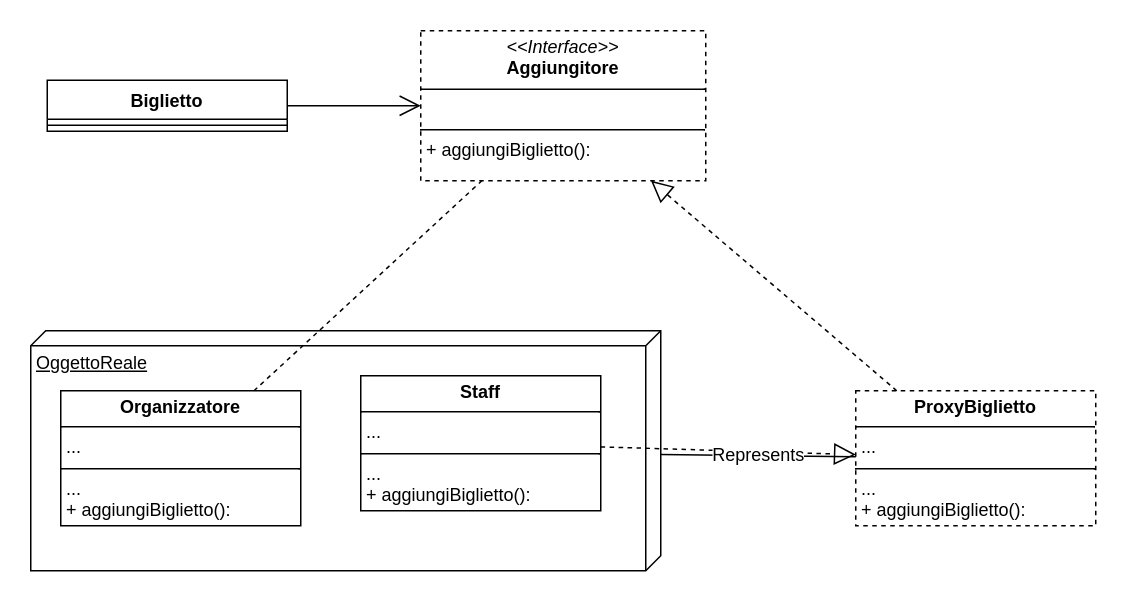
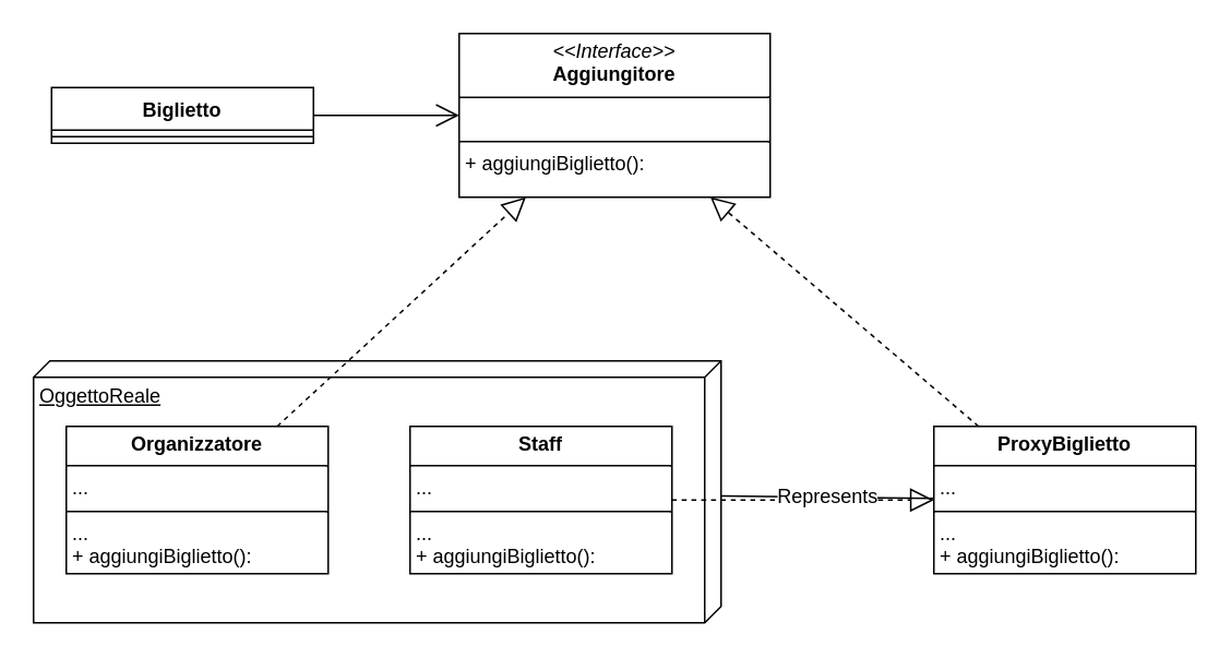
- <mxCell id="3" value="&lt;p style=&quot;margin:0px;margin-top:4px;text-align:center;&quot;&gt;&lt;i&gt;&amp;lt;&amp;lt;Interface&amp;gt;&amp;gt;&lt;/i&gt;&lt;br&gt;&lt;b&gt;Aggiungitore&lt;/b&gt;&lt;/p&gt;&lt;hr size=&quot;1&quot; style=&quot;border-style:solid;&quot;&gt;&lt;p style=&quot;margin:0px;margin-left:4px;&quot;&gt;&lt;br&gt;&lt;/p&gt;&lt;hr size=&quot;1&quot; style=&quot;border-style:solid;&quot;&gt;&lt;p style=&quot;margin:0px;margin-left:4px;&quot;&gt;+ aggiungiBiglietto():&lt;/p&gt;" style="verticalAlign=top;align=left;overflow=fill;html=1;whiteSpace=wrap;dashed=1;" vertex="1" parent="1"><mxGeometry x="280" y="20" width="190" height="100" as="geometry" /></mxCell>
+ <mxCell id="3" value="&lt;p style=&quot;margin:0px;margin-top:4px;text-align:center;&quot;&gt;&lt;i&gt;&amp;lt;&amp;lt;Interface&amp;gt;&amp;gt;&lt;/i&gt;&lt;br&gt;&lt;b&gt;Aggiungitore&lt;/b&gt;&lt;/p&gt;&lt;hr size=&quot;1&quot; style=&quot;border-style:solid;&quot;&gt;&lt;p style=&quot;margin:0px;margin-left:4px;&quot;&gt;&lt;br&gt;&lt;/p&gt;&lt;hr size=&quot;1&quot; style=&quot;border-style:solid;&quot;&gt;&lt;p style=&quot;margin:0px;margin-left:4px;&quot;&gt;+ aggiungiBiglietto():&lt;/p&gt;" style="verticalAlign=top;align=left;overflow=fill;html=1;whiteSpace=wrap;" vertex="1" parent="1"><mxGeometry x="280" y="20" width="190" height="100" as="geometry" /></mxCell>
- <mxCell id="7" value="" style="endArrow=none;dashed=1;endFill=0;endSize=12;html=1;rounded=0;fontSize=12;curved=1;" edge="1" parent="1" source="4" target="3"><mxGeometry x="-0.0" width="160" relative="1" as="geometry"><mxPoint x="260" y="220" as="sourcePoint" /><mxPoint x="420" y="220" as="targetPoint" /><mxPoint as="offset" /></mxGeometry></mxCell>
+ <mxCell id="7" value="" style="endArrow=block;dashed=1;endFill=0;endSize=12;html=1;rounded=0;fontSize=12;curved=1;" edge="1" parent="1" source="4" target="3"><mxGeometry x="-0.0" width="160" relative="1" as="geometry"><mxPoint x="260" y="220" as="sourcePoint" /><mxPoint x="420" y="220" as="targetPoint" /><mxPoint as="offset" /></mxGeometry></mxCell>
- <mxCell id="5" value="&lt;p style=&quot;margin:0px;margin-top:4px;text-align:center;&quot;&gt;&lt;b&gt;Staff&lt;/b&gt;&lt;/p&gt;&lt;hr size=&quot;1&quot; style=&quot;border-style:solid;&quot;&gt;&lt;p style=&quot;margin:0px;margin-left:4px;&quot;&gt;...&lt;/p&gt;&lt;hr size=&quot;1&quot; style=&quot;border-style:solid;&quot;&gt;&lt;p style=&quot;margin:0px;margin-left:4px;&quot;&gt;...&lt;/p&gt;&lt;p style=&quot;margin:0px;margin-left:4px;&quot;&gt;+ aggiungiBiglietto():&lt;/p&gt;" style="verticalAlign=top;align=left;overflow=fill;html=1;whiteSpace=wrap;" vertex="1" parent="1"><mxGeometry x="240" y="250" width="160" height="90" as="geometry" /></mxCell>
+ <mxCell id="5" value="&lt;p style=&quot;margin:0px;margin-top:4px;text-align:center;&quot;&gt;&lt;b&gt;Staff&lt;/b&gt;&lt;/p&gt;&lt;hr size=&quot;1&quot; style=&quot;border-style:solid;&quot;&gt;&lt;p style=&quot;margin:0px;margin-left:4px;&quot;&gt;...&lt;/p&gt;&lt;hr size=&quot;1&quot; style=&quot;border-style:solid;&quot;&gt;&lt;p style=&quot;margin:0px;margin-left:4px;&quot;&gt;...&lt;/p&gt;&lt;p style=&quot;margin:0px;margin-left:4px;&quot;&gt;+ aggiungiBiglietto():&lt;/p&gt;" style="verticalAlign=top;align=left;overflow=fill;html=1;whiteSpace=wrap;" vertex="1" parent="1"><mxGeometry x="250" y="260" width="160" height="90" as="geometry" /></mxCell>
- <mxCell id="6" value="&lt;p style=&quot;margin:0px;margin-top:4px;text-align:center;&quot;&gt;&lt;b&gt;ProxyBiglietto&lt;/b&gt;&lt;/p&gt;&lt;hr size=&quot;1&quot; style=&quot;border-style:solid;&quot;&gt;&lt;p style=&quot;margin:0px;margin-left:4px;&quot;&gt;...&lt;/p&gt;&lt;hr size=&quot;1&quot; style=&quot;border-style:solid;&quot;&gt;&lt;p style=&quot;margin:0px;margin-left:4px;&quot;&gt;...&lt;/p&gt;&lt;p style=&quot;margin:0px;margin-left:4px;&quot;&gt;+ aggiungiBiglietto():&lt;/p&gt;" style="verticalAlign=top;align=left;overflow=fill;html=1;whiteSpace=wrap;dashed=1;" vertex="1" parent="1"><mxGeometry x="570" y="260" width="160" height="90" as="geometry" /></mxCell>
+ <mxCell id="6" value="&lt;p style=&quot;margin:0px;margin-top:4px;text-align:center;&quot;&gt;&lt;b&gt;ProxyBiglietto&lt;/b&gt;&lt;/p&gt;&lt;hr size=&quot;1&quot; style=&quot;border-style:solid;&quot;&gt;&lt;p style=&quot;margin:0px;margin-left:4px;&quot;&gt;...&lt;/p&gt;&lt;hr size=&quot;1&quot; style=&quot;border-style:solid;&quot;&gt;&lt;p style=&quot;margin:0px;margin-left:4px;&quot;&gt;...&lt;/p&gt;&lt;p style=&quot;margin:0px;margin-left:4px;&quot;&gt;+ aggiungiBiglietto():&lt;/p&gt;" style="verticalAlign=top;align=left;overflow=fill;html=1;whiteSpace=wrap;" vertex="1" parent="1"><mxGeometry x="570" y="260" width="160" height="90" as="geometry" /></mxCell>
